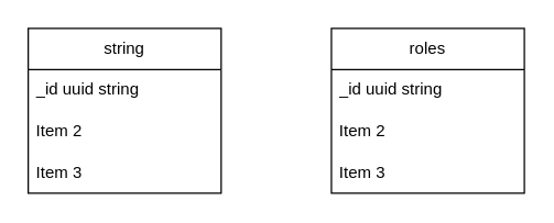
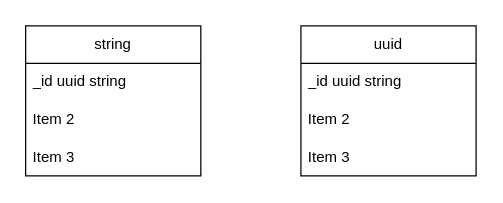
- <mxCell id="6" value="roles" style="swimlane;fontStyle=0;childLayout=stackLayout;horizontal=1;startSize=30;horizontalStack=0;resizeParent=1;resizeParentMax=0;resizeLast=0;collapsible=1;marginBottom=0;whiteSpace=wrap;html=1;" vertex="1" parent="1"><mxGeometry x="240" y="20" width="140" height="120" as="geometry" /></mxCell>
+ <mxCell id="6" value="uuid" style="swimlane;fontStyle=0;childLayout=stackLayout;horizontal=1;startSize=30;horizontalStack=0;resizeParent=1;resizeParentMax=0;resizeLast=0;collapsible=1;marginBottom=0;whiteSpace=wrap;html=1;" vertex="1" parent="1"><mxGeometry x="240" y="20" width="140" height="120" as="geometry" /></mxCell>
